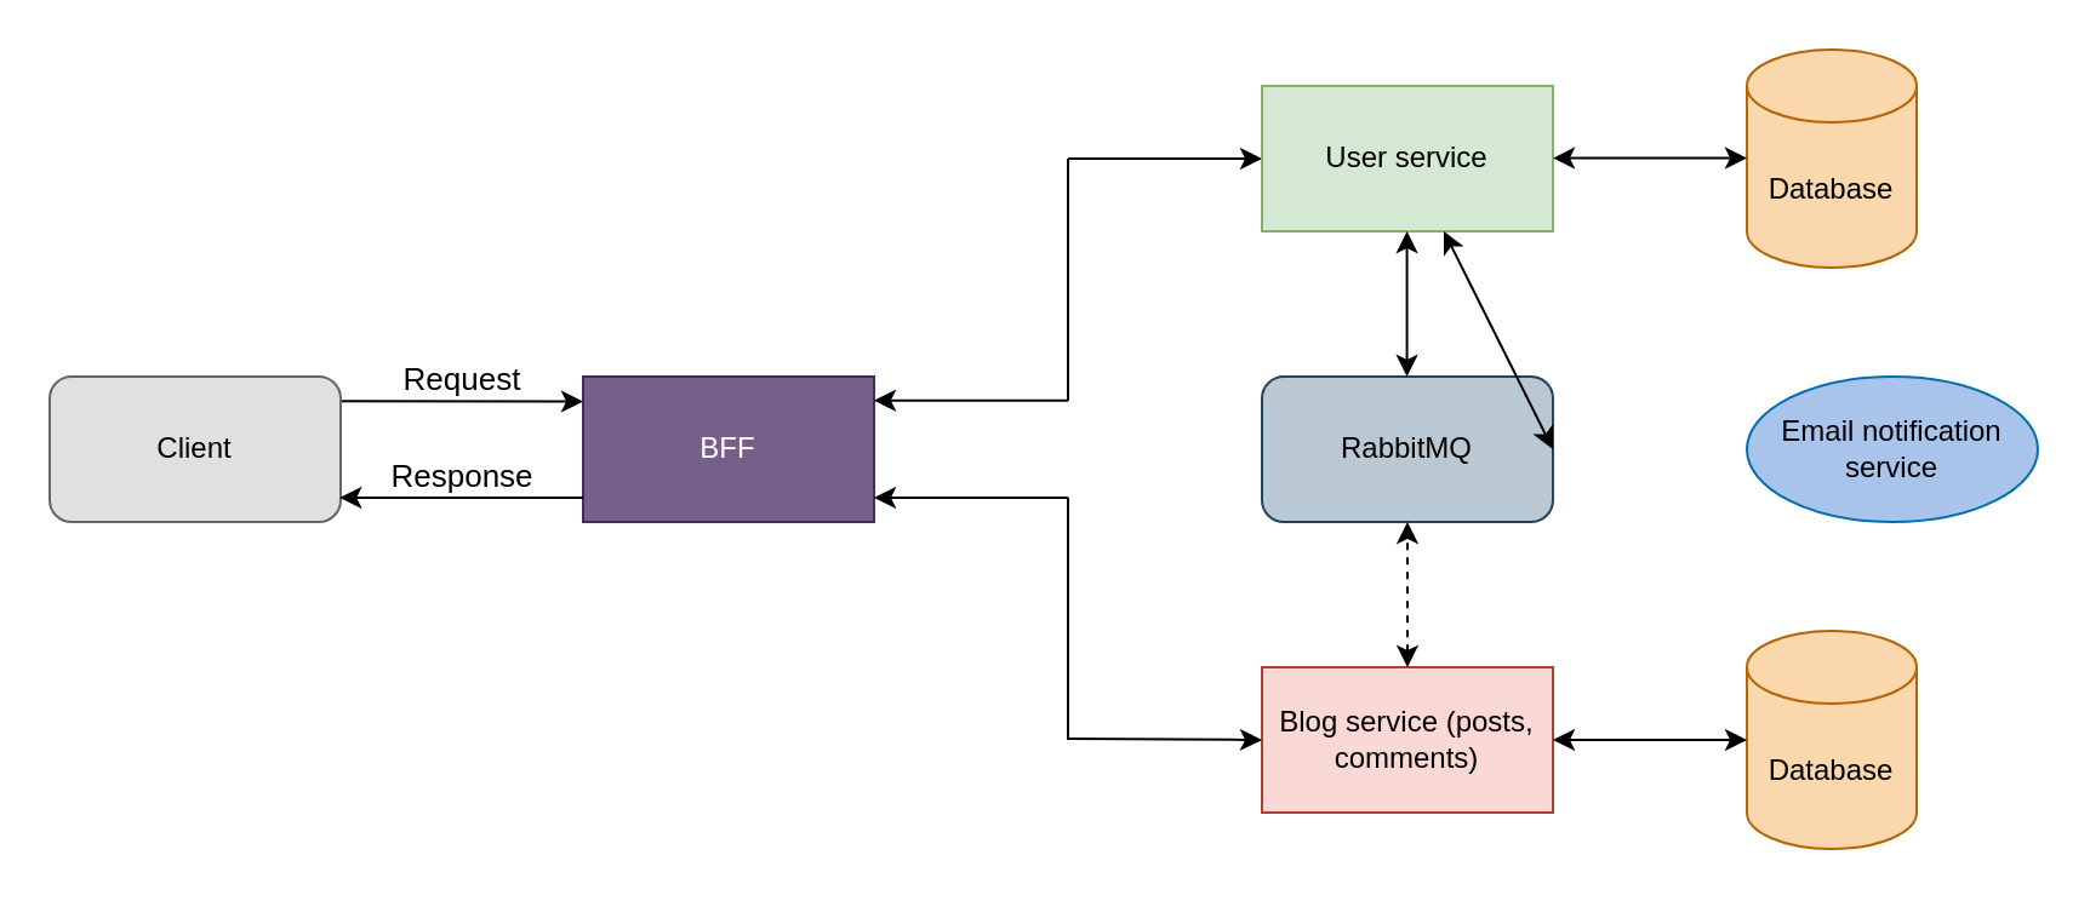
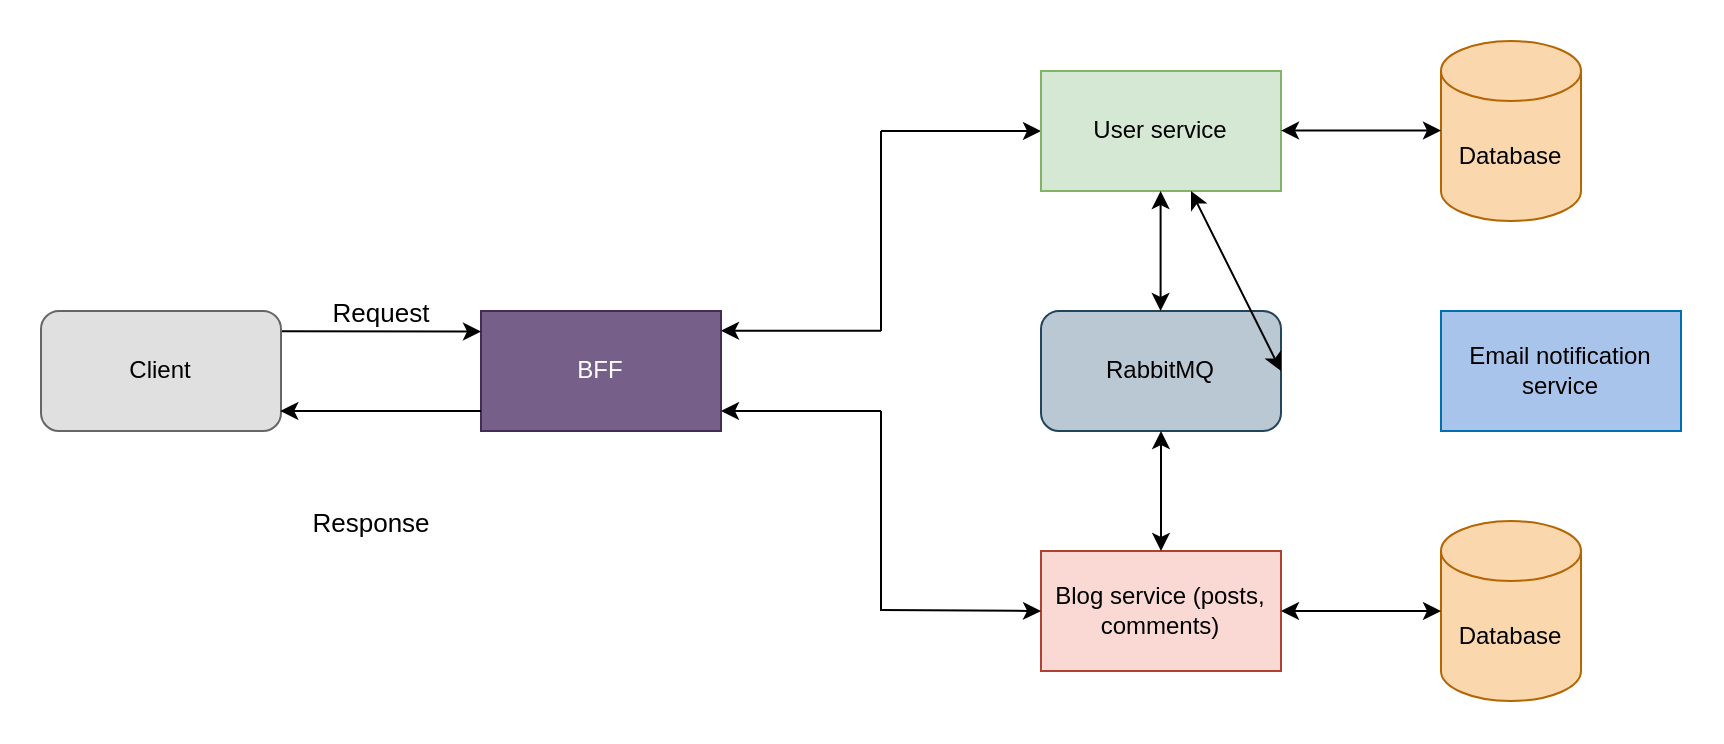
- <mxCell id="7" value="Email notification service" style="ellipse;whiteSpace=wrap;html=1;fillColor=#A9C4EB;strokeColor=#006EAF;fontColor=#000000;" parent="1" vertex="1"><mxGeometry x="720" y="155" width="120" height="60" as="geometry" /></mxCell>
+ <mxCell id="7" value="Email notification service" style="rounded=0;whiteSpace=wrap;html=1;fillColor=#A9C4EB;strokeColor=#006EAF;fontColor=#000000;" parent="1" vertex="1"><mxGeometry x="720" y="155" width="120" height="60" as="geometry" /></mxCell>
- <mxCell id="21" value="&lt;h6&gt;&lt;span style=&quot;font-weight: normal;&quot;&gt;&lt;font style=&quot;font-size: 13px;&quot;&gt;Response&lt;/font&gt;&lt;/span&gt;&lt;/h6&gt;" style="text;strokeColor=none;fillColor=none;html=1;fontSize=24;fontStyle=1;verticalAlign=middle;align=center;" parent="1" vertex="1"><mxGeometry x="140" y="175" width="100" height="40" as="geometry" /></mxCell>
+ <mxCell id="21" value="&lt;h6&gt;&lt;span style=&quot;font-weight: normal;&quot;&gt;&lt;font style=&quot;font-size: 13px;&quot;&gt;Response&lt;/font&gt;&lt;/span&gt;&lt;/h6&gt;" style="text;strokeColor=none;fillColor=none;html=1;fontSize=24;fontStyle=1;verticalAlign=middle;align=center;" parent="1" vertex="1"><mxGeometry x="135" y="240" width="100" height="40" as="geometry" /></mxCell>
- <mxCell id="22" value="" style="endArrow=classic;startArrow=classic;html=1;rounded=0;strokeColor=default;fontSize=13;entryX=0.5;entryY=1;entryDx=0;entryDy=0;exitX=0.5;exitY=0;exitDx=0;exitDy=0;dashed=1;" parent="1" source="3" target="18" edge="1"><mxGeometry width="50" height="50" relative="1" as="geometry"><mxPoint x="506" y="300" as="sourcePoint" /><mxPoint x="556" y="250" as="targetPoint" /></mxGeometry></mxCell>
+ <mxCell id="22" value="" style="endArrow=classic;startArrow=classic;html=1;rounded=0;strokeColor=default;fontSize=13;entryX=0.5;entryY=1;entryDx=0;entryDy=0;exitX=0.5;exitY=0;exitDx=0;exitDy=0;" parent="1" source="3" target="18" edge="1"><mxGeometry width="50" height="50" relative="1" as="geometry"><mxPoint x="506" y="300" as="sourcePoint" /><mxPoint x="556" y="250" as="targetPoint" /></mxGeometry></mxCell>
